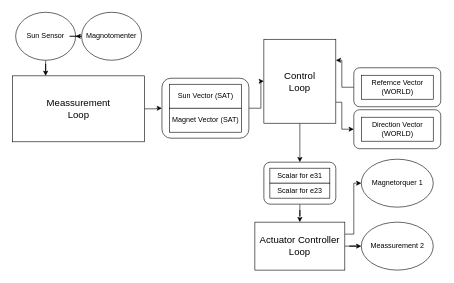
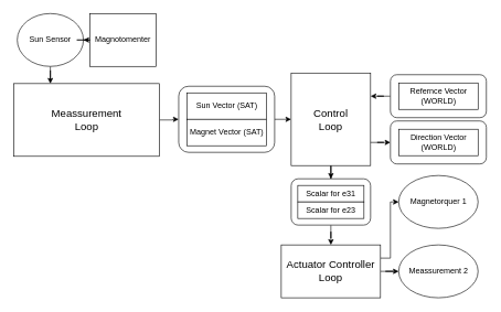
- <mxCell id="7" value="Magnotomenter" style="ellipse;whiteSpace=wrap;html=1;" parent="1" vertex="1"><mxGeometry x="135" y="20" width="100" height="80" as="geometry" /></mxCell>
+ <mxCell id="7" value="Magnotomenter" style="whiteSpace=wrap;html=1;rounded=0;" parent="1" vertex="1"><mxGeometry x="135" y="20" width="100" height="80" as="geometry" /></mxCell>
- <mxCell id="13" value="&lt;div&gt;&lt;font style=&quot;font-size: 16px;&quot;&gt;Control&lt;/font&gt;&lt;/div&gt;&lt;div&gt;&lt;font style=&quot;font-size: 16px;&quot;&gt;Loop&lt;/font&gt;&lt;/div&gt;" style="rounded=0;whiteSpace=wrap;html=1;" parent="1" vertex="1"><mxGeometry x="439" y="65" width="120" height="140" as="geometry" /></mxCell>
+ <mxCell id="13" value="&lt;div&gt;&lt;font style=&quot;font-size: 16px;&quot;&gt;Control&lt;/font&gt;&lt;/div&gt;&lt;div&gt;&lt;font style=&quot;font-size: 16px;&quot;&gt;Loop&lt;/font&gt;&lt;/div&gt;" style="rounded=0;whiteSpace=wrap;html=1;" parent="1" vertex="1"><mxGeometry x="439" y="110" width="120" height="140" as="geometry" /></mxCell>
